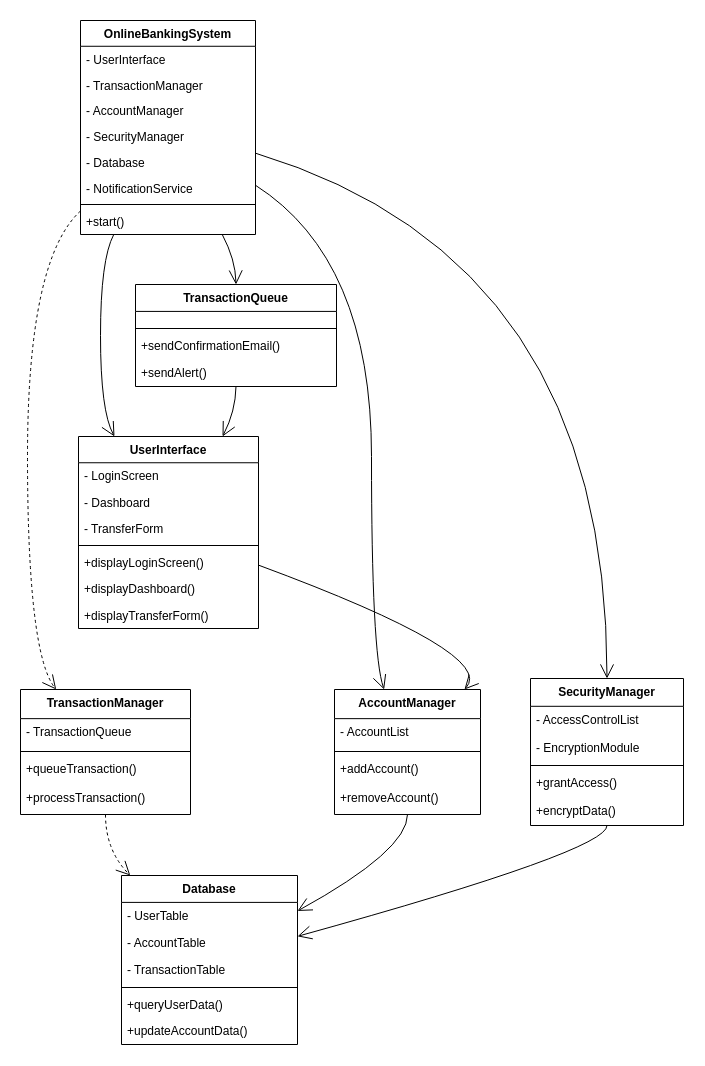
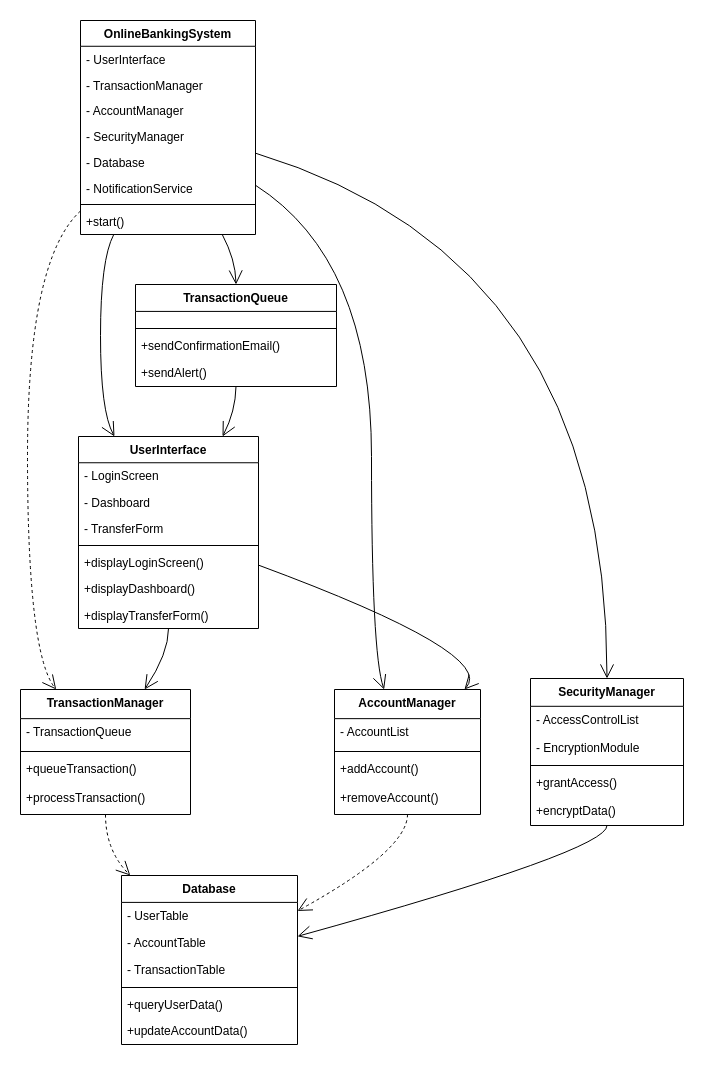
+ <mxCell id="51" value="" style="curved=1;startArrow=none;endArrow=open;endSize=12;exitX=0.5;exitY=1;entryX=0.73;entryY=0;" edge="1" parent="1" source="11" target="19"><mxGeometry relative="1" as="geometry"><Array as="points"><mxPoint x="168" y="653" /></Array></mxGeometry></mxCell>
- <mxCell id="54" value="" style="curved=1;startArrow=none;endArrow=open;endSize=12;exitX=0.5;exitY=1;entryX=1;entryY=0.21;" edge="1" parent="1" source="24" target="35"><mxGeometry relative="1" as="geometry"><Array as="points"><mxPoint x="407" y="850" /></Array></mxGeometry></mxCell>
+ <mxCell id="54" value="" style="curved=1;startArrow=none;endArrow=open;endSize=12;exitX=0.5;exitY=1;entryX=1;entryY=0.21;dashed=1;" edge="1" parent="1" source="24" target="35"><mxGeometry relative="1" as="geometry"><Array as="points"><mxPoint x="407" y="850" /></Array></mxGeometry></mxCell>
